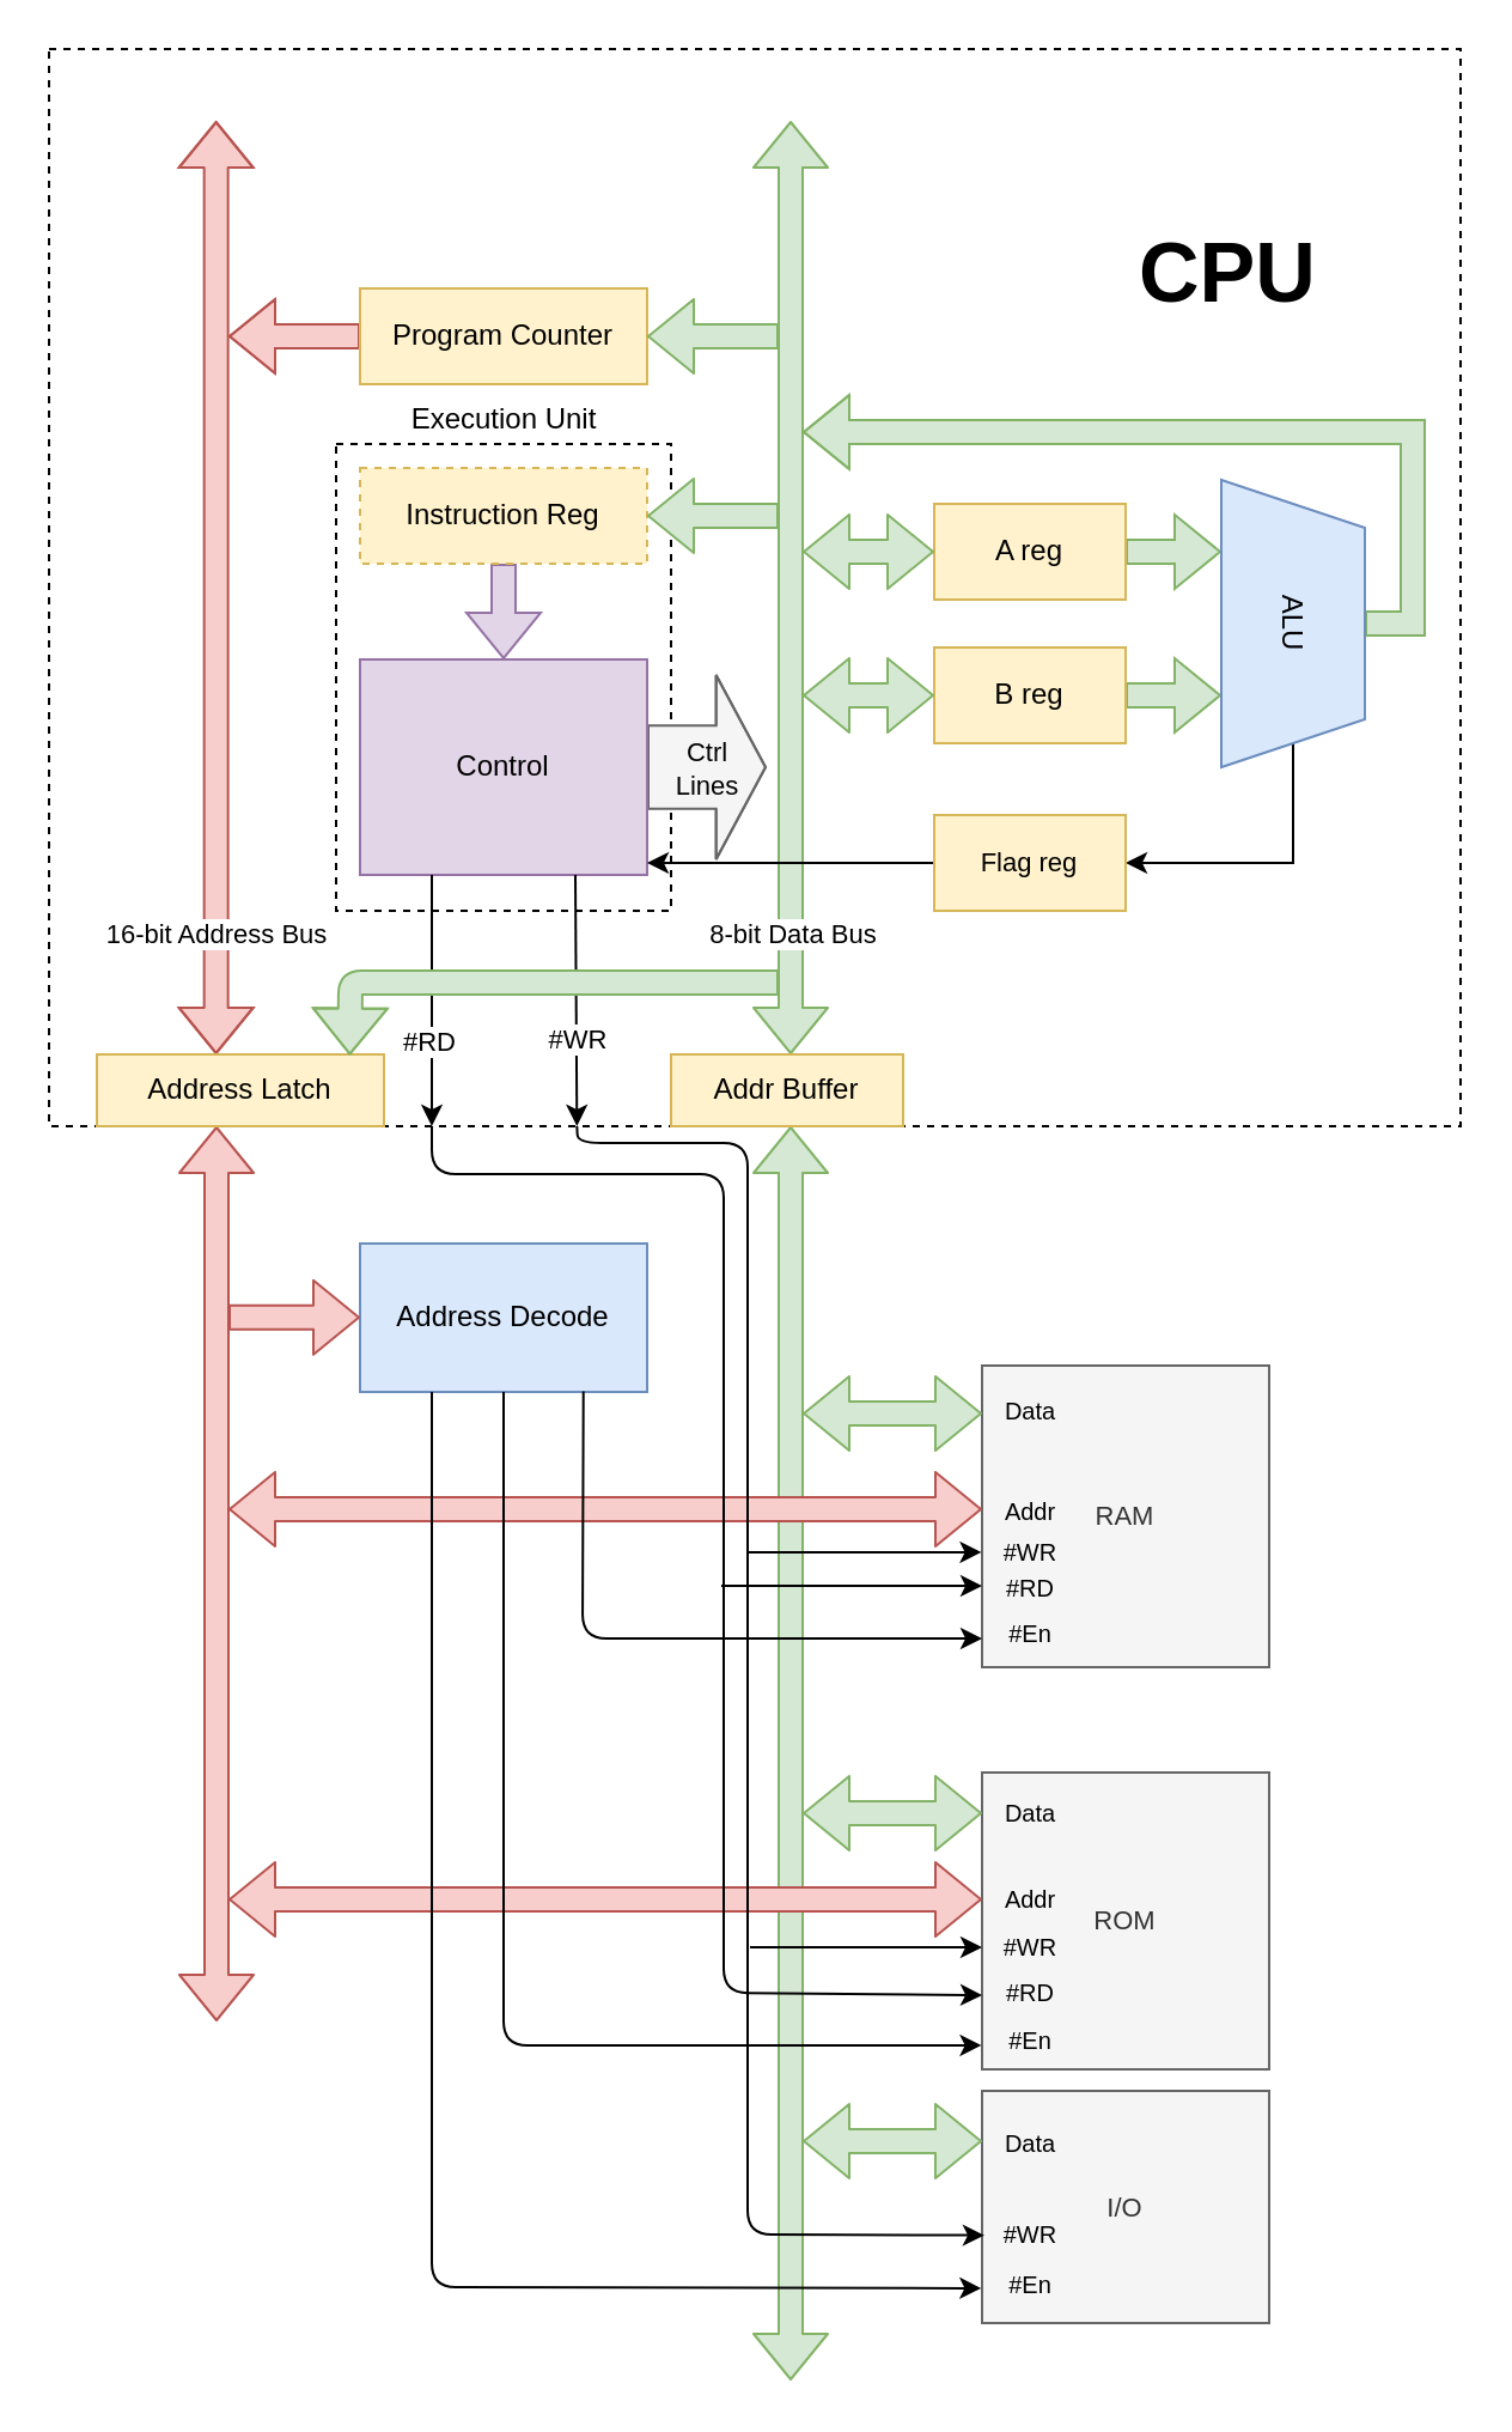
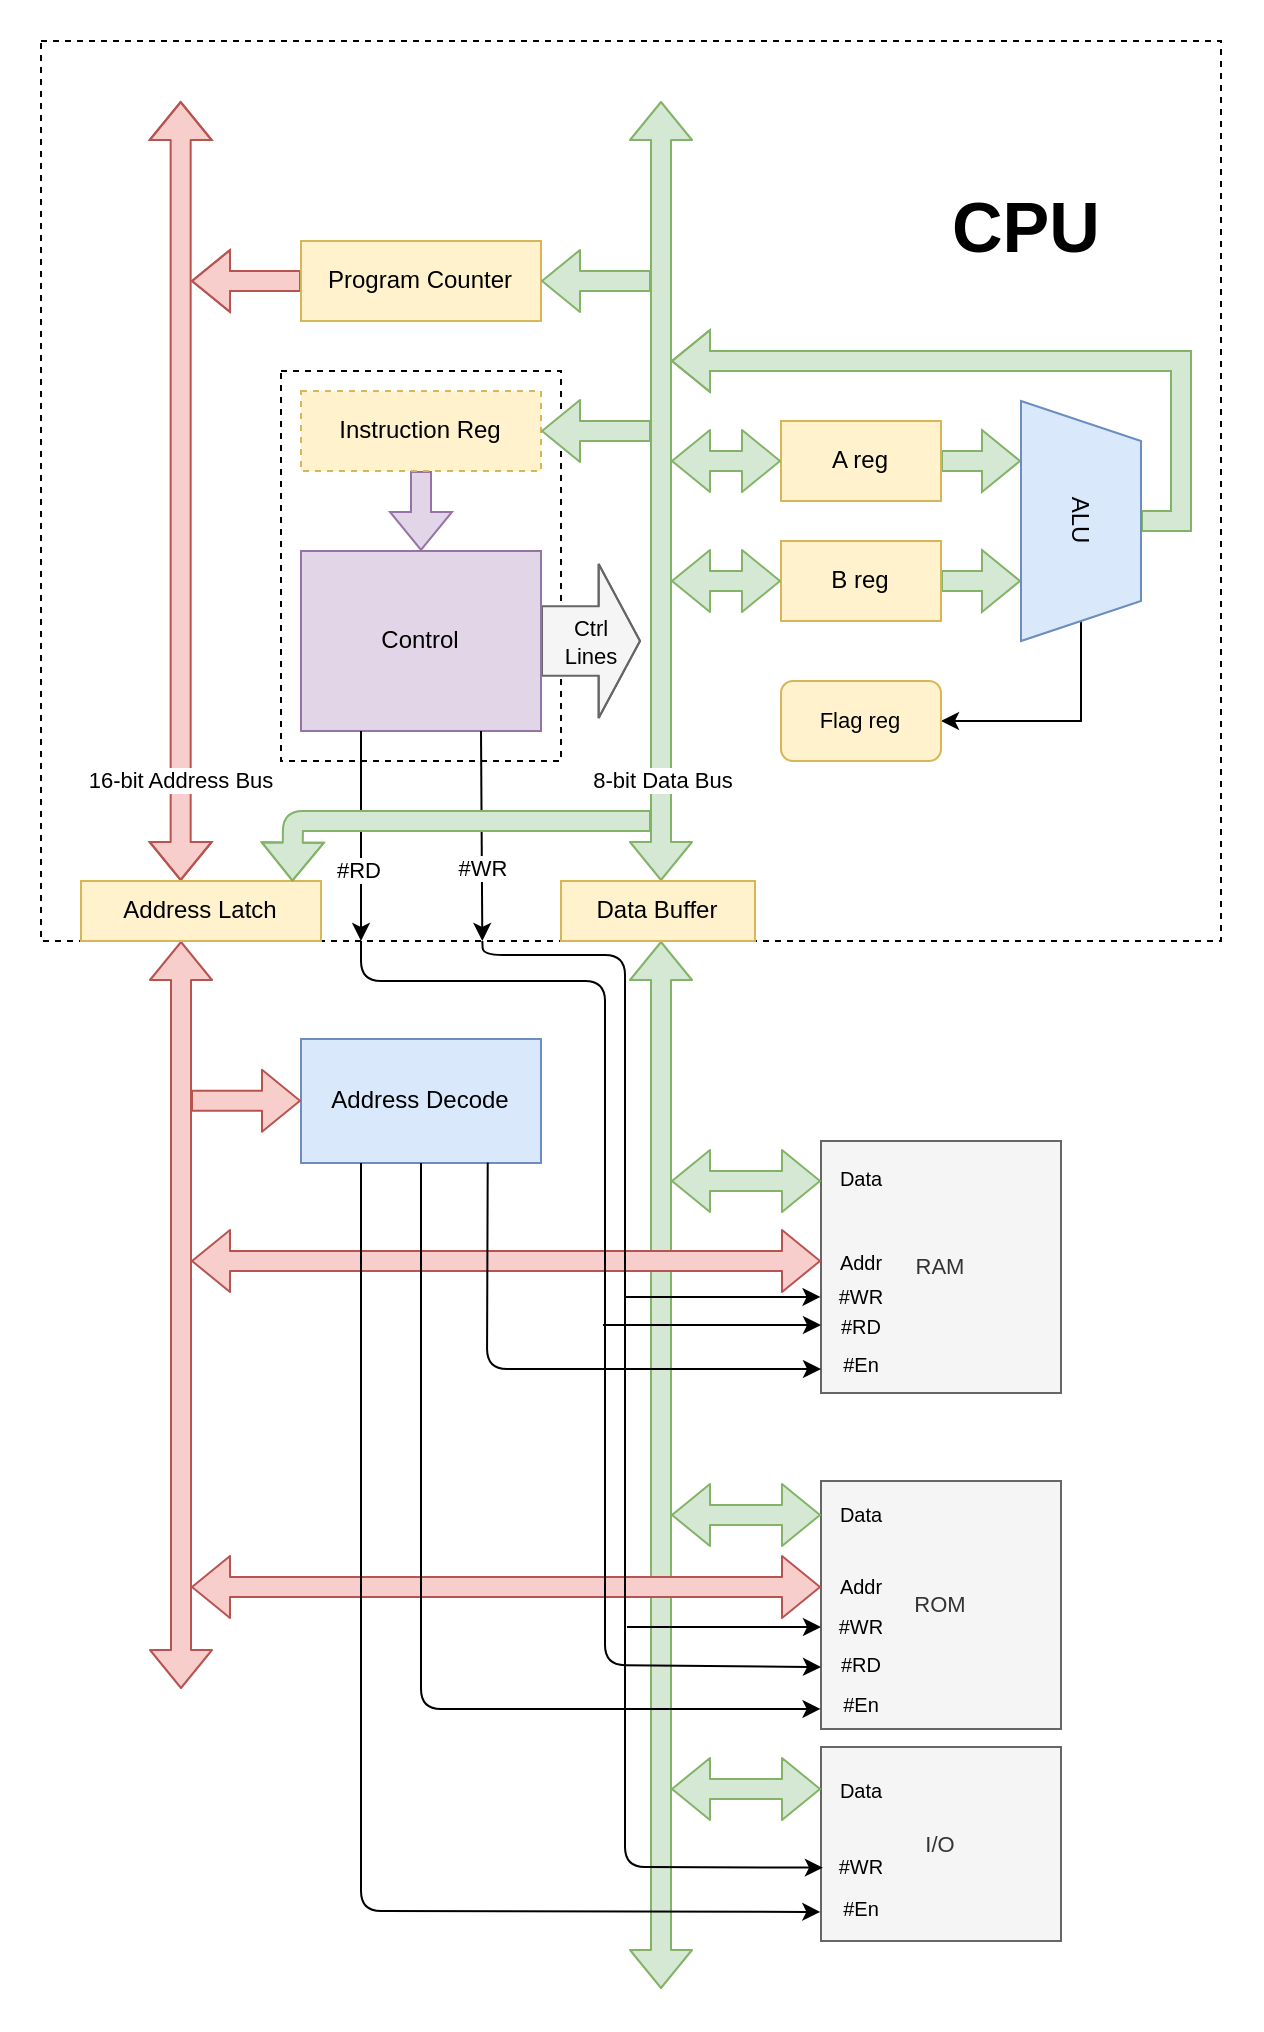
- <mxCell id="42" value="Execution Unit" style="text;html=1;align=center;verticalAlign=middle;resizable=0;points=[];autosize=1;strokeColor=none;" parent="1" vertex="1"><mxGeometry x="165" y="165" width="90" height="20" as="geometry" /></mxCell>
- <mxCell id="40" style="edgeStyle=orthogonalEdgeStyle;rounded=0;orthogonalLoop=1;jettySize=auto;html=1;exitX=0;exitY=0.5;exitDx=0;exitDy=0;entryX=1;entryY=0.944;entryDx=0;entryDy=0;entryPerimeter=0;fontSize=11;" parent="1" source="41" target="13" edge="1"><mxGeometry relative="1" as="geometry" /></mxCell>
- <mxCell id="41" value="Flag reg" style="rounded=0;whiteSpace=wrap;html=1;fontSize=11;fillColor=#fff2cc;strokeColor=#d6b656;" parent="1" vertex="1"><mxGeometry x="390" y="340" width="80" height="40" as="geometry" /></mxCell>
+ <mxCell id="41" value="Flag reg" style="whiteSpace=wrap;html=1;fontSize=11;fillColor=#fff2cc;strokeColor=#d6b656;rounded=1;" parent="1" vertex="1"><mxGeometry x="390" y="340" width="80" height="40" as="geometry" /></mxCell>
- <mxCell id="69" value="Addr Buffer" style="rounded=0;whiteSpace=wrap;html=1;fillColor=#fff2cc;strokeColor=#d6b656;" parent="1" vertex="1"><mxGeometry x="280" y="440" width="97" height="30" as="geometry" /></mxCell>
+ <mxCell id="69" value="Data Buffer" style="rounded=0;whiteSpace=wrap;html=1;fillColor=#fff2cc;strokeColor=#d6b656;" parent="1" vertex="1"><mxGeometry x="280" y="440" width="97" height="30" as="geometry" /></mxCell>
